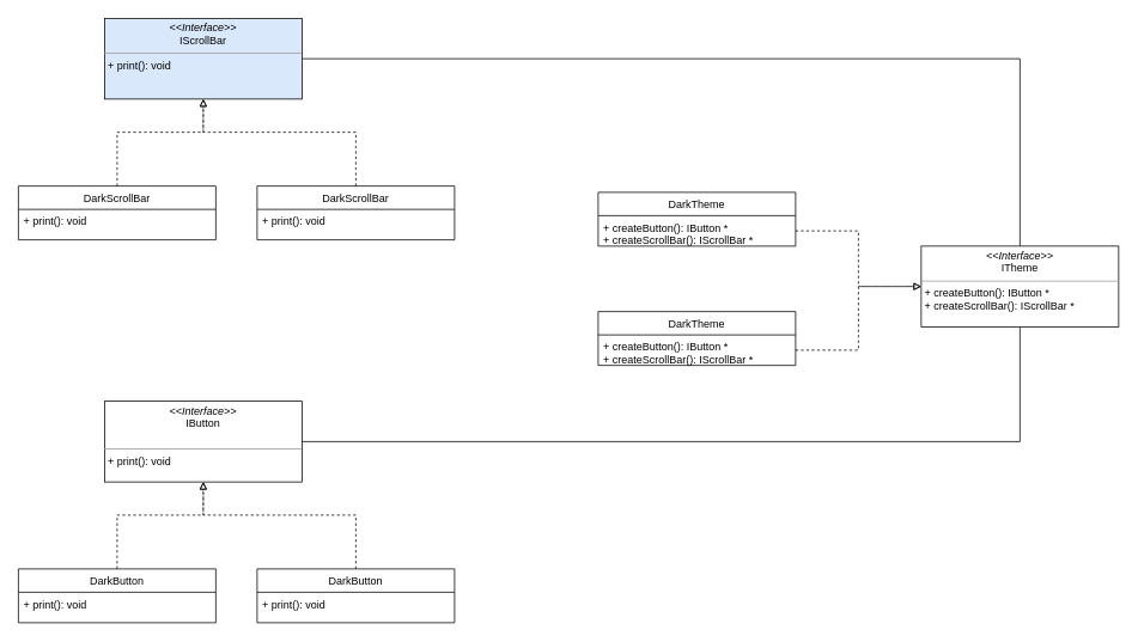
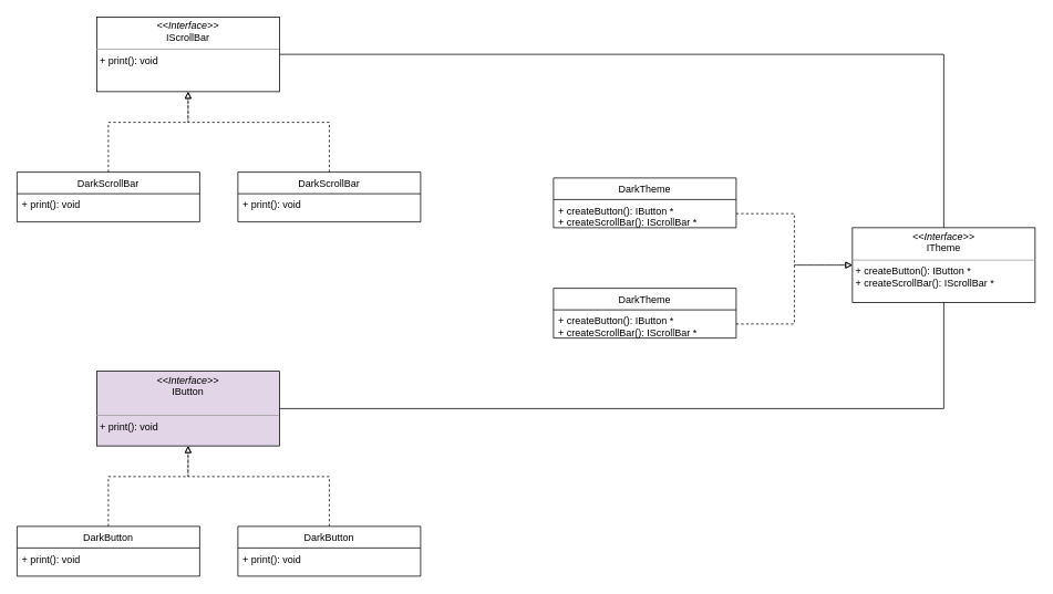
- <mxCell id="3" value="&lt;p style=&quot;margin: 0px ; margin-top: 4px ; text-align: center&quot;&gt;&lt;i&gt;&amp;lt;&amp;lt;Interface&amp;gt;&amp;gt;&lt;/i&gt;&lt;br&gt;IScrollBar&lt;/p&gt;&lt;hr size=&quot;1&quot;&gt;&lt;p style=&quot;margin: 0px ; margin-left: 4px&quot;&gt;+ print(): void&lt;/p&gt;" style="verticalAlign=top;align=left;overflow=fill;fontSize=12;fontFamily=Helvetica;html=1;fillColor=#dae8fc;" parent="1" vertex="1"><mxGeometry x="116" y="20" width="220" height="90" as="geometry" /></mxCell>
+ <mxCell id="3" value="&lt;p style=&quot;margin: 0px ; margin-top: 4px ; text-align: center&quot;&gt;&lt;i&gt;&amp;lt;&amp;lt;Interface&amp;gt;&amp;gt;&lt;/i&gt;&lt;br&gt;IScrollBar&lt;/p&gt;&lt;hr size=&quot;1&quot;&gt;&lt;p style=&quot;margin: 0px ; margin-left: 4px&quot;&gt;+ print(): void&lt;/p&gt;" style="verticalAlign=top;align=left;overflow=fill;fontSize=12;fontFamily=Helvetica;html=1;" parent="1" vertex="1"><mxGeometry x="116" y="20" width="220" height="90" as="geometry" /></mxCell>
- <mxCell id="11" value="&lt;p style=&quot;margin: 0px ; margin-top: 4px ; text-align: center&quot;&gt;&lt;i&gt;&amp;lt;&amp;lt;Interface&amp;gt;&amp;gt;&lt;/i&gt;&lt;br&gt;IButton&lt;/p&gt;&lt;p style=&quot;margin: 0px ; margin-left: 4px&quot;&gt;&lt;br&gt;&lt;/p&gt;&lt;hr size=&quot;1&quot;&gt;&lt;p style=&quot;margin: 0px ; margin-left: 4px&quot;&gt;+ print(): void&lt;/p&gt;" style="verticalAlign=top;align=left;overflow=fill;fontSize=12;fontFamily=Helvetica;html=1;" vertex="1" parent="1"><mxGeometry x="116" y="447" width="220" height="90" as="geometry" /></mxCell>
+ <mxCell id="11" value="&lt;p style=&quot;margin: 0px ; margin-top: 4px ; text-align: center&quot;&gt;&lt;i&gt;&amp;lt;&amp;lt;Interface&amp;gt;&amp;gt;&lt;/i&gt;&lt;br&gt;IButton&lt;/p&gt;&lt;p style=&quot;margin: 0px ; margin-left: 4px&quot;&gt;&lt;br&gt;&lt;/p&gt;&lt;hr size=&quot;1&quot;&gt;&lt;p style=&quot;margin: 0px ; margin-left: 4px&quot;&gt;+ print(): void&lt;/p&gt;" style="verticalAlign=top;align=left;overflow=fill;fontSize=12;fontFamily=Helvetica;html=1;fillColor=#e1d5e7;" vertex="1" parent="1"><mxGeometry x="116" y="447" width="220" height="90" as="geometry" /></mxCell>
